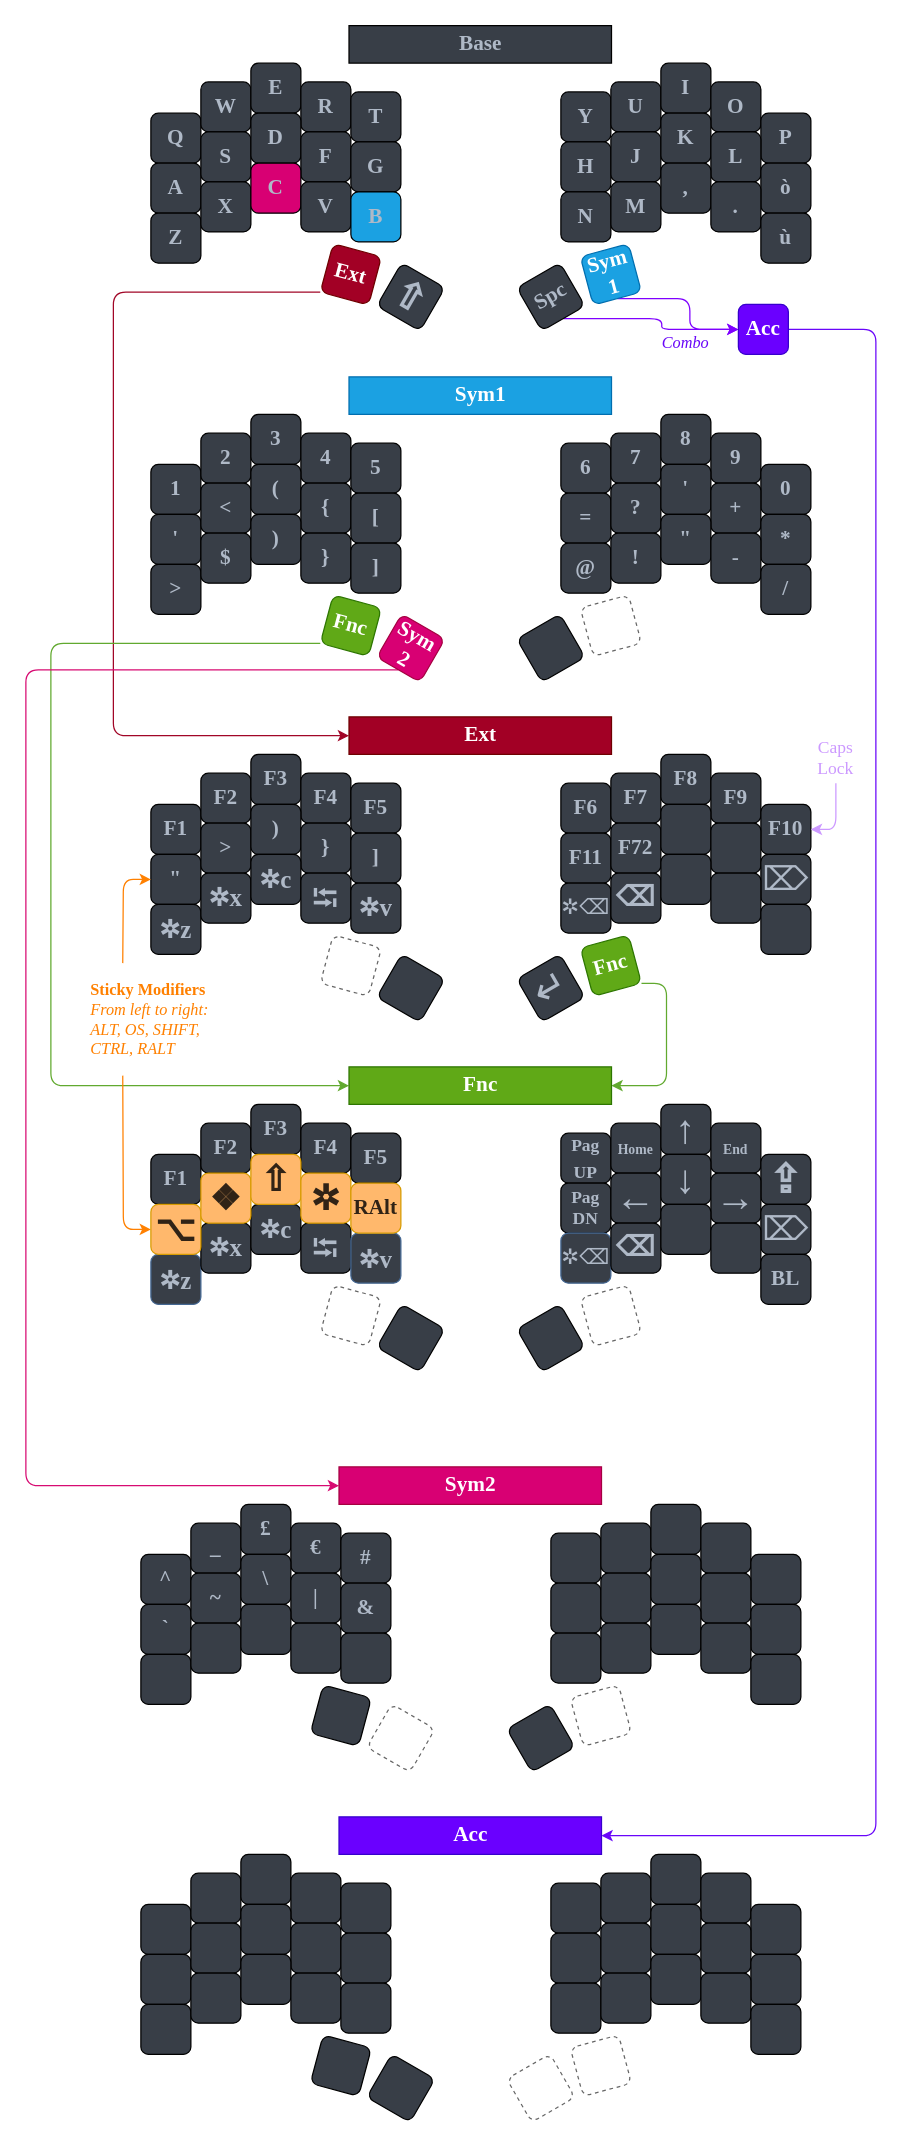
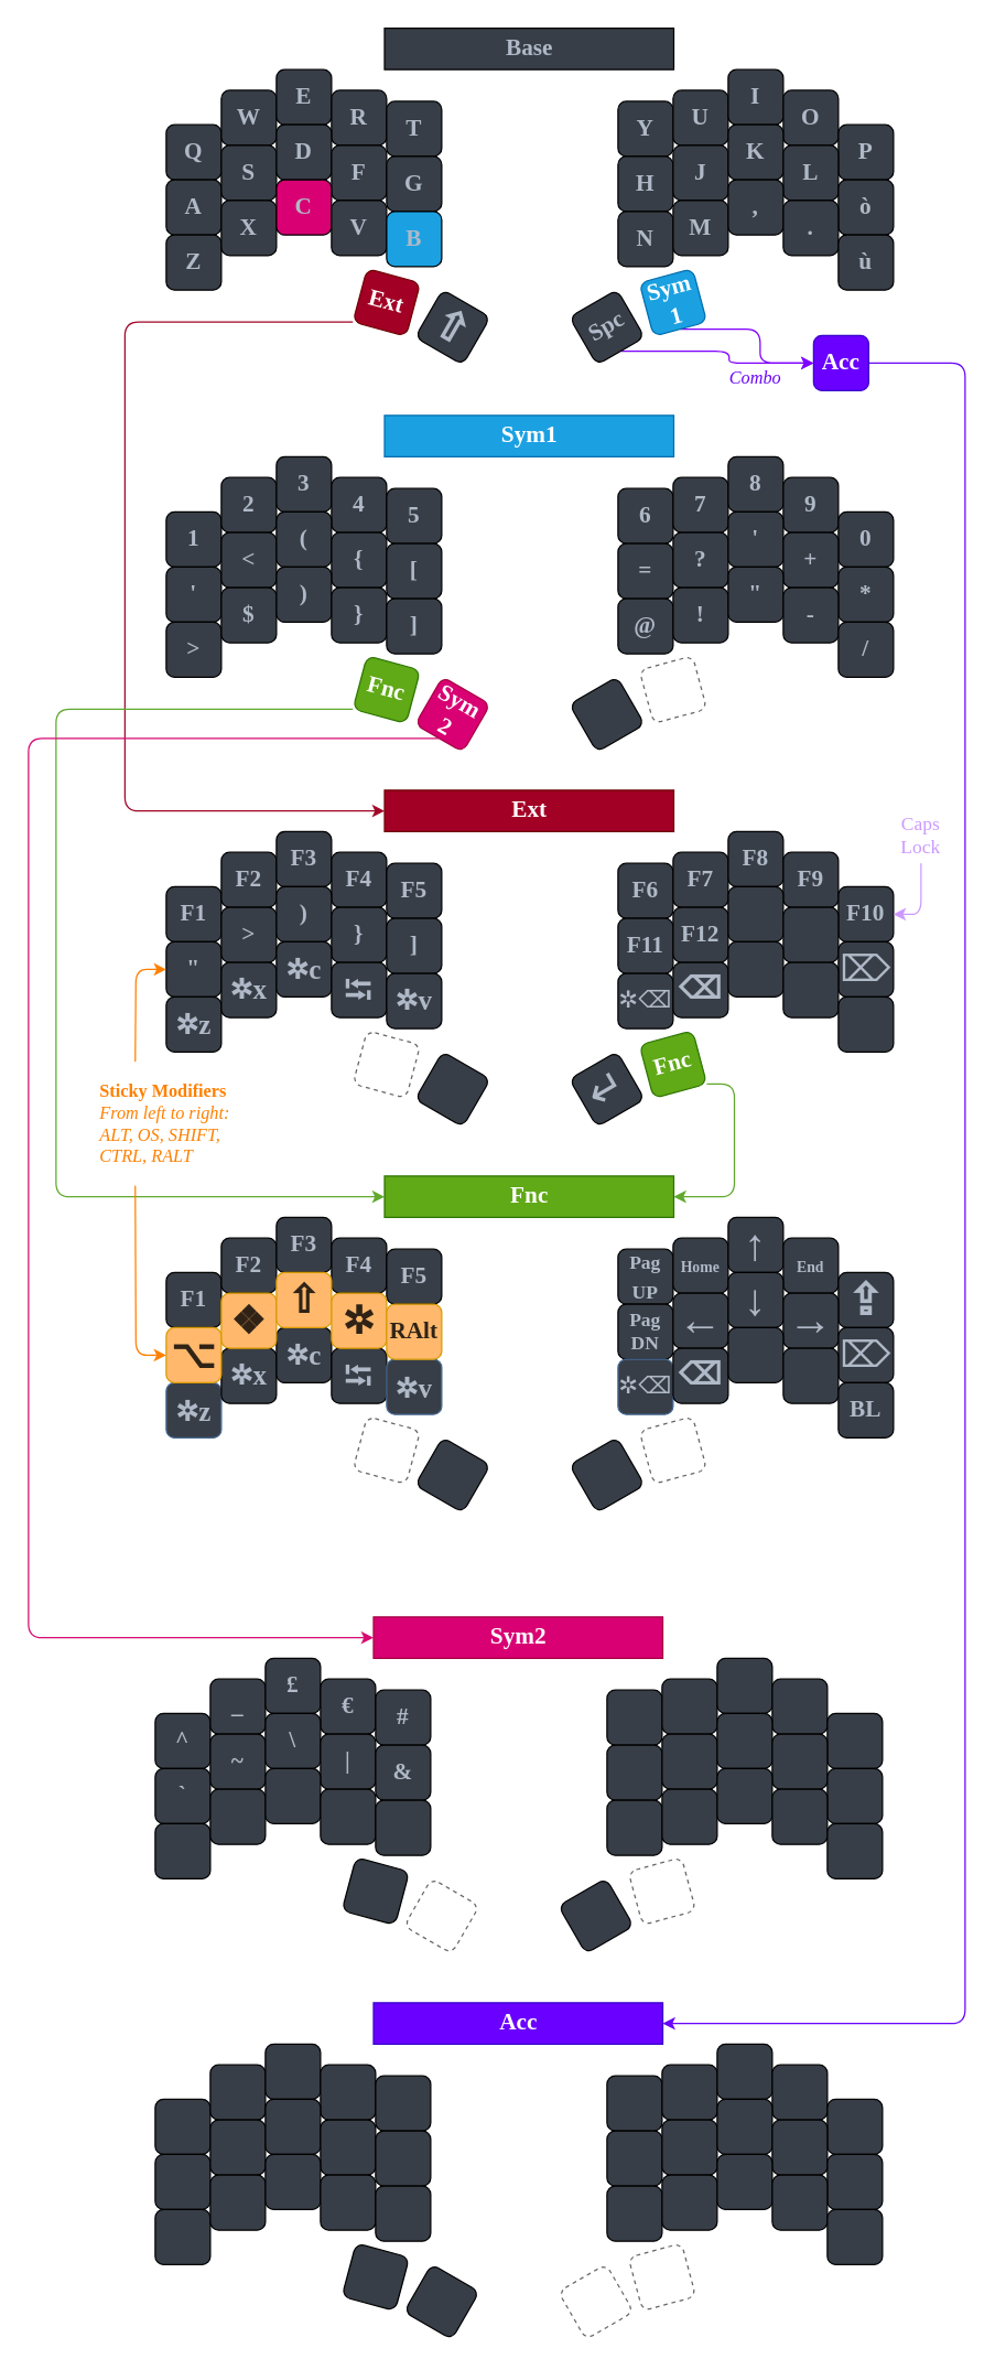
- <mxCell id="100" value="F72" style="whiteSpace=wrap;html=1;aspect=fixed;fontSize=17;fontFamily=Verdana;fontStyle=1;fontColor=#AFB9C7;fillColor=#383E47;rounded=1;" parent="1" vertex="1"><mxGeometry x="488" y="658" width="40" height="40" as="geometry" /></mxCell>
+ <mxCell id="100" value="F12" style="whiteSpace=wrap;html=1;aspect=fixed;fontSize=17;fontFamily=Verdana;fontStyle=1;fontColor=#AFB9C7;fillColor=#383E47;rounded=1;" parent="1" vertex="1"><mxGeometry x="488" y="658" width="40" height="40" as="geometry" /></mxCell>
